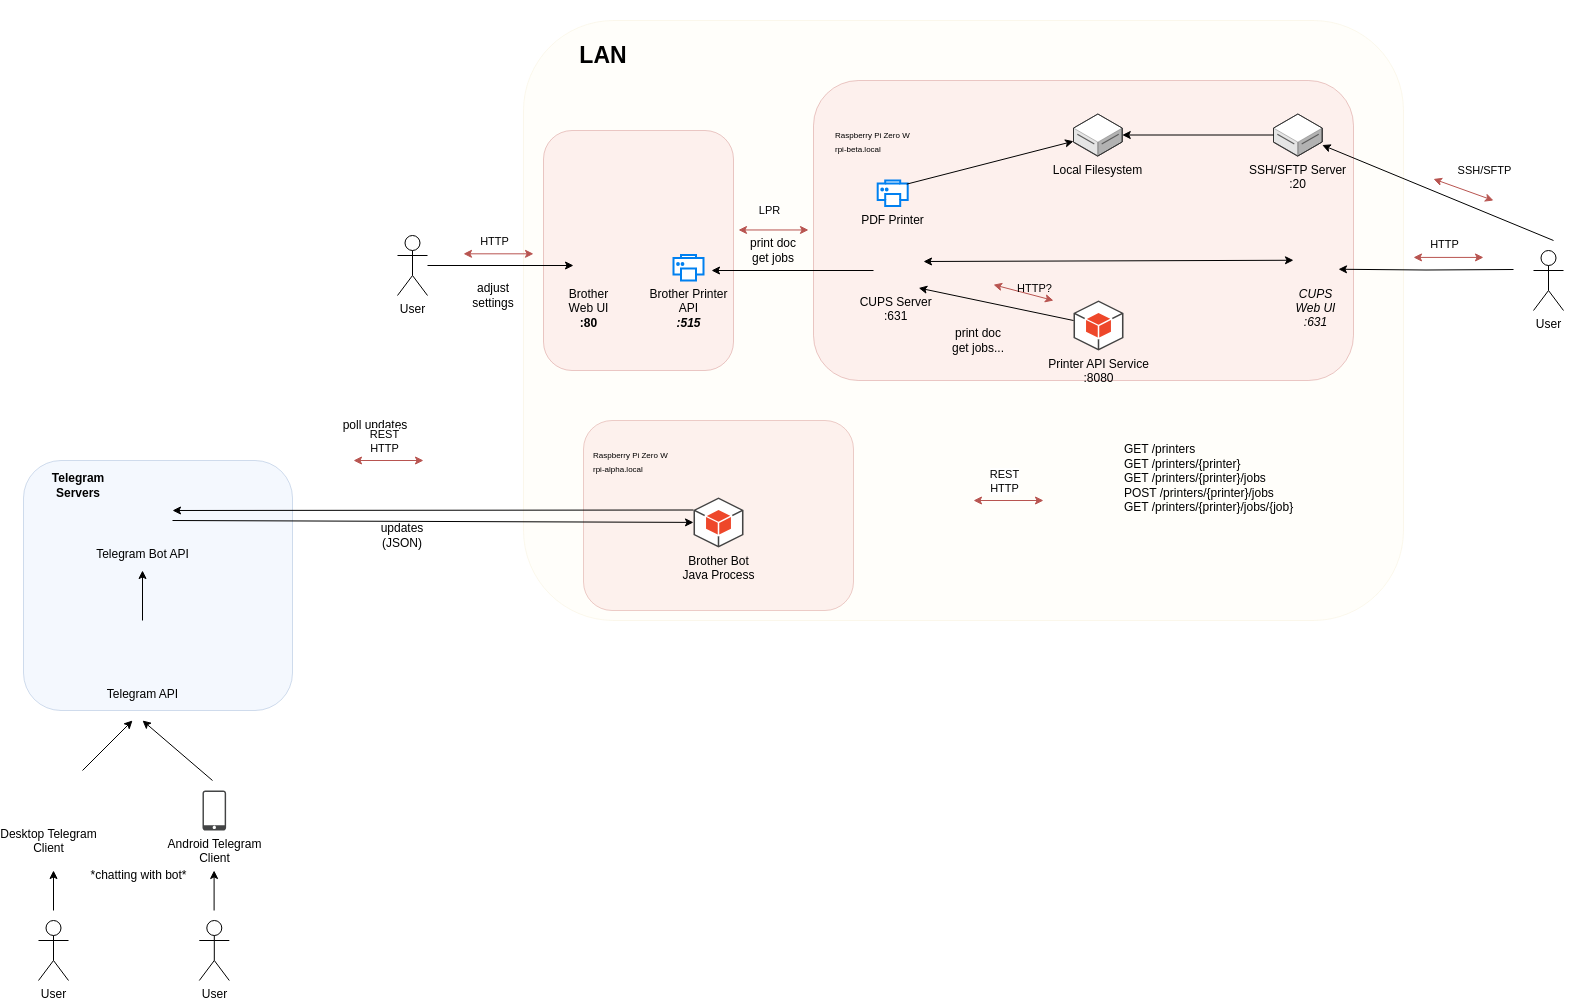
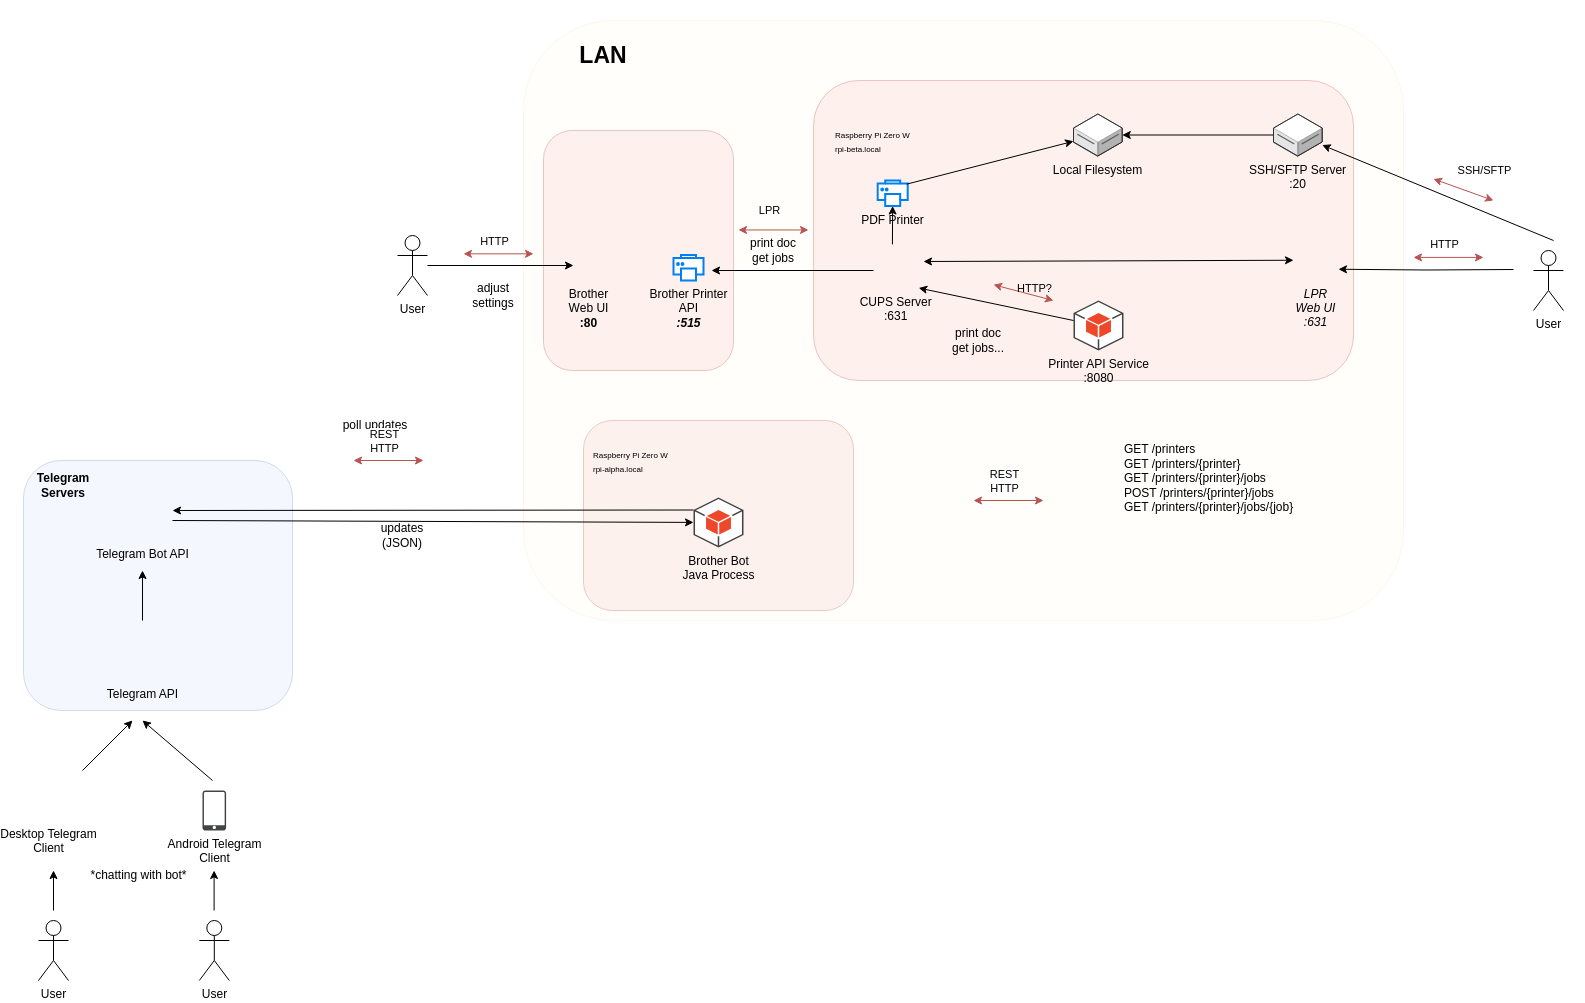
+ <mxCell id="43" value="" style="endArrow=classic;html=1;rounded=0;exitX=0.416;exitY=0.031;exitDx=0;exitDy=0;exitPerimeter=0;" edge="1" parent="1" source="34" target="27"><mxGeometry width="50" height="50" relative="1" as="geometry"><mxPoint x="1052" y="229.7" as="sourcePoint" /><mxPoint x="890" y="229.7" as="targetPoint" /></mxGeometry></mxCell>
- <mxCell id="35" value="CUPS&#10;Web UI&#10;:631" style="shape=image;imageAspect=0;aspect=fixed;verticalLabelPosition=bottom;verticalAlign=top;image=https://www.cups.org/apple-touch-icon.png;fontStyle=2" vertex="1" parent="1"><mxGeometry x="1290" y="235" width="45" height="45" as="geometry" /></mxCell>
+ <mxCell id="35" value="LPR&#10;Web UI&#10;:631" style="shape=image;imageAspect=0;aspect=fixed;verticalLabelPosition=bottom;verticalAlign=top;image=https://www.cups.org/apple-touch-icon.png;fontStyle=2" vertex="1" parent="1"><mxGeometry x="1290" y="235" width="45" height="45" as="geometry" /></mxCell>
- <mxCell id="19" value="Telegram Servers" style="text;html=1;strokeColor=none;fillColor=none;align=center;verticalAlign=middle;whiteSpace=wrap;rounded=0;fontStyle=1" vertex="1" parent="1"><mxGeometry x="45" y="470" width="60" height="30" as="geometry" /></mxCell>
+ <mxCell id="19" value="Telegram Servers" style="text;html=1;strokeColor=none;fillColor=none;align=center;verticalAlign=middle;whiteSpace=wrap;rounded=0;fontStyle=1" vertex="1" parent="1"><mxGeometry x="30" y="470" width="60" height="30" as="geometry" /></mxCell>
